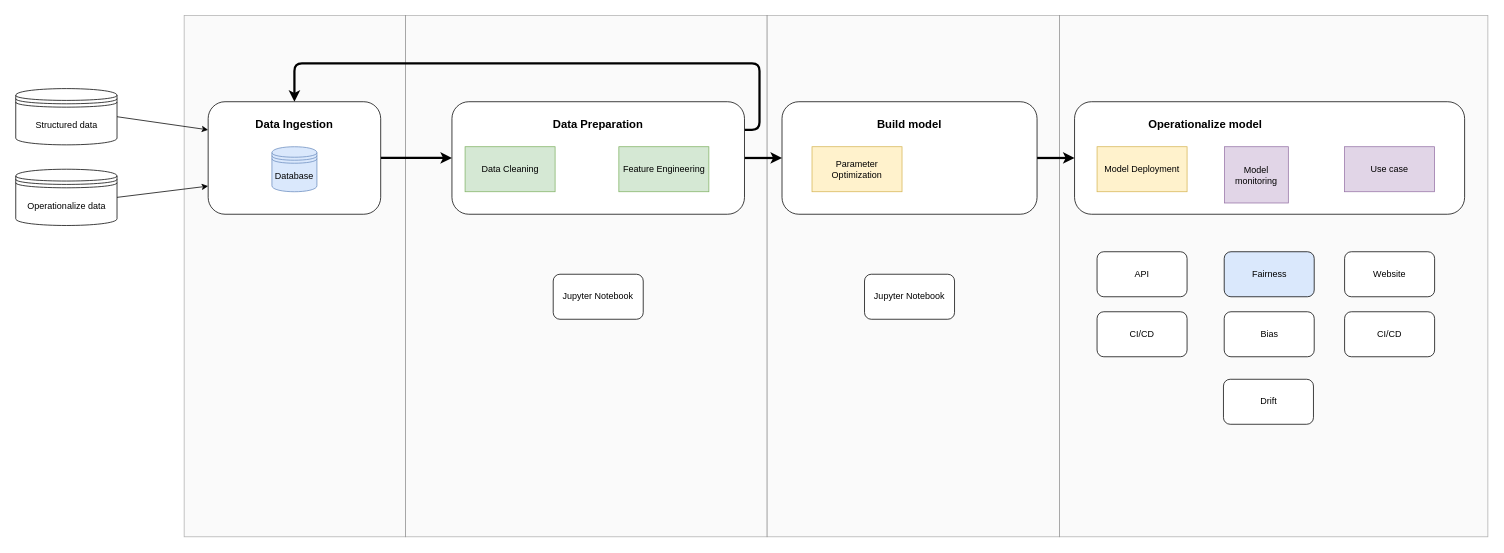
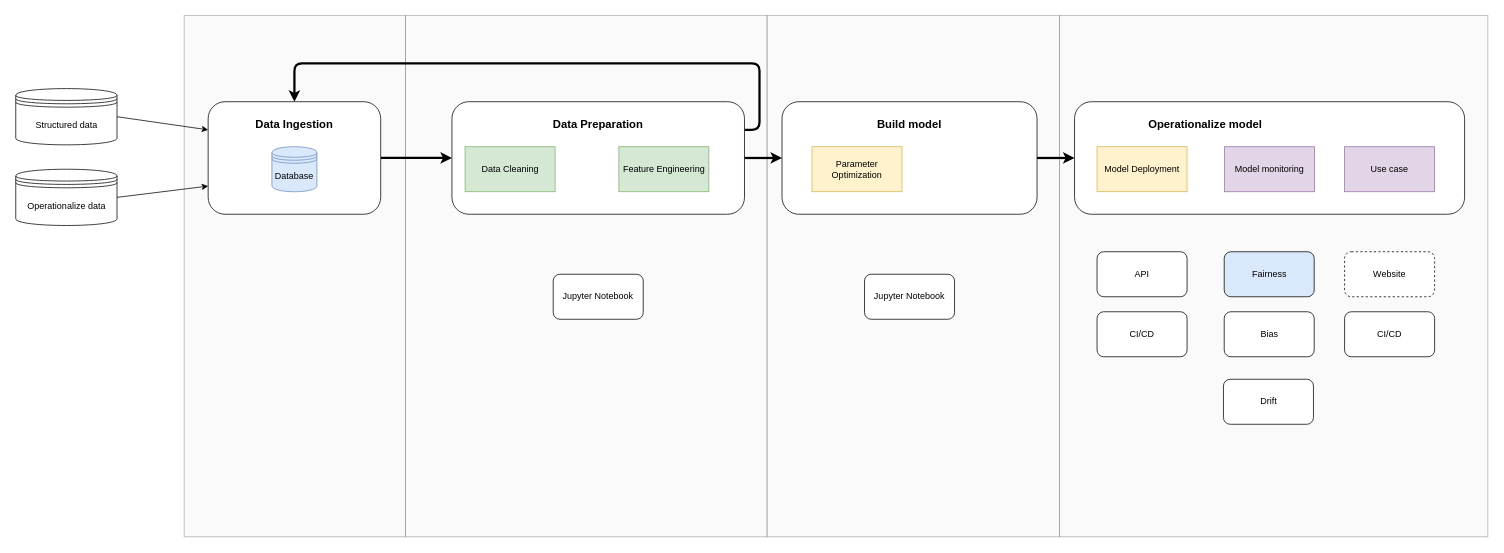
- <mxCell id="15" value="Model monitoring" style="rounded=0;whiteSpace=wrap;html=1;fillColor=#e1d5e7;strokeColor=#9673a6;" parent="1" vertex="1"><mxGeometry x="1632" y="195" width="85" height="75" as="geometry" /></mxCell>
+ <mxCell id="15" value="Model monitoring" style="rounded=0;whiteSpace=wrap;html=1;fillColor=#e1d5e7;strokeColor=#9673a6;" parent="1" vertex="1"><mxGeometry x="1632" y="195" width="120" height="60" as="geometry" /></mxCell>
- <mxCell id="29" value="Website" style="rounded=1;whiteSpace=wrap;html=1;" vertex="1" parent="1"><mxGeometry x="1792" y="335" width="120" height="60" as="geometry" /></mxCell>
+ <mxCell id="29" value="Website" style="rounded=1;whiteSpace=wrap;html=1;dashed=1;" vertex="1" parent="1"><mxGeometry x="1792" y="335" width="120" height="60" as="geometry" /></mxCell>
